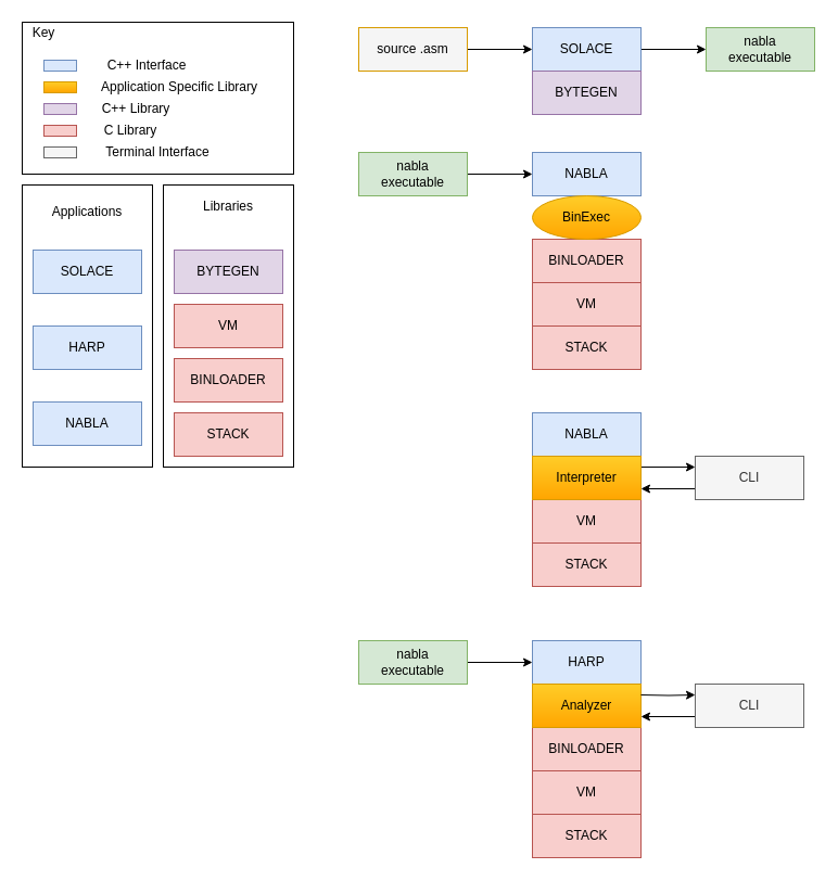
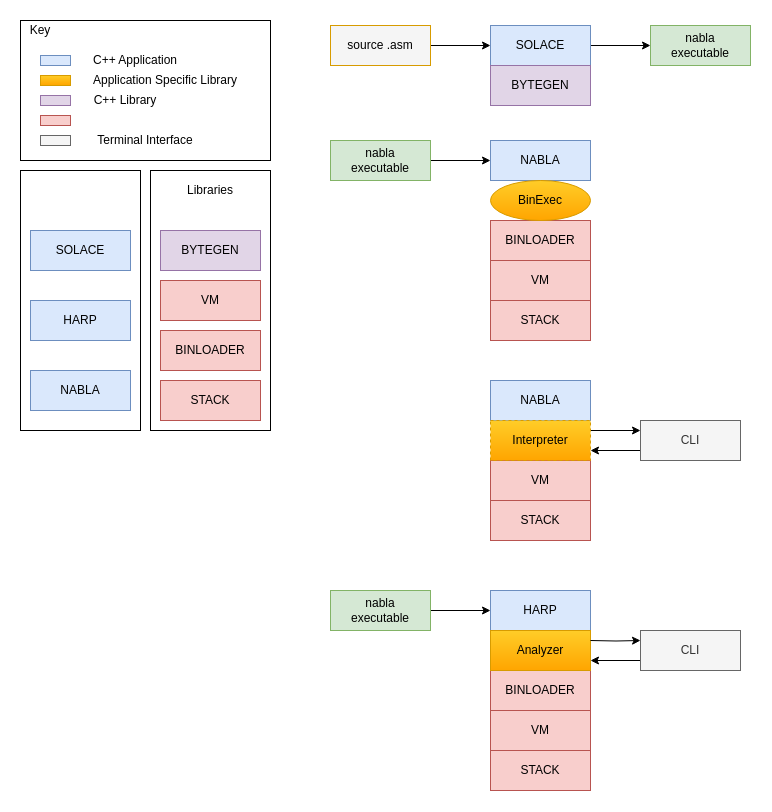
- <mxCell id="52" value="C++ Interface" style="text;html=1;strokeColor=none;fillColor=none;align=center;verticalAlign=middle;whiteSpace=wrap;rounded=0;" vertex="1" parent="1"><mxGeometry x="80" y="50" width="110" height="20" as="geometry" /></mxCell>
+ <mxCell id="52" value="C++ Application" style="text;html=1;strokeColor=none;fillColor=none;align=center;verticalAlign=middle;whiteSpace=wrap;rounded=0;" vertex="1" parent="1"><mxGeometry x="80" y="50" width="110" height="20" as="geometry" /></mxCell>
- <mxCell id="48" value="C Library" style="text;html=1;strokeColor=none;fillColor=none;align=center;verticalAlign=middle;whiteSpace=wrap;rounded=0;" vertex="1" parent="1"><mxGeometry x="90" y="110" width="60" height="20" as="geometry" /></mxCell>
- <mxCell id="7" value="Applications" style="text;html=1;strokeColor=none;fillColor=none;align=center;verticalAlign=middle;whiteSpace=wrap;rounded=0;" vertex="1" parent="1"><mxGeometry x="30" y="180" width="100" height="30" as="geometry" /></mxCell>
- <mxCell id="35" value="Interpreter" style="rounded=0;whiteSpace=wrap;html=1;fillColor=#ffcd28;strokeColor=#d79b00;gradientColor=#ffa500;" vertex="1" parent="1"><mxGeometry x="490" y="420" width="100" height="40" as="geometry" /></mxCell>
+ <mxCell id="35" value="Interpreter" style="rounded=0;whiteSpace=wrap;html=1;fillColor=#ffcd28;strokeColor=#d79b00;gradientColor=#ffa500;dashed=1;" vertex="1" parent="1"><mxGeometry x="490" y="420" width="100" height="40" as="geometry" /></mxCell>
